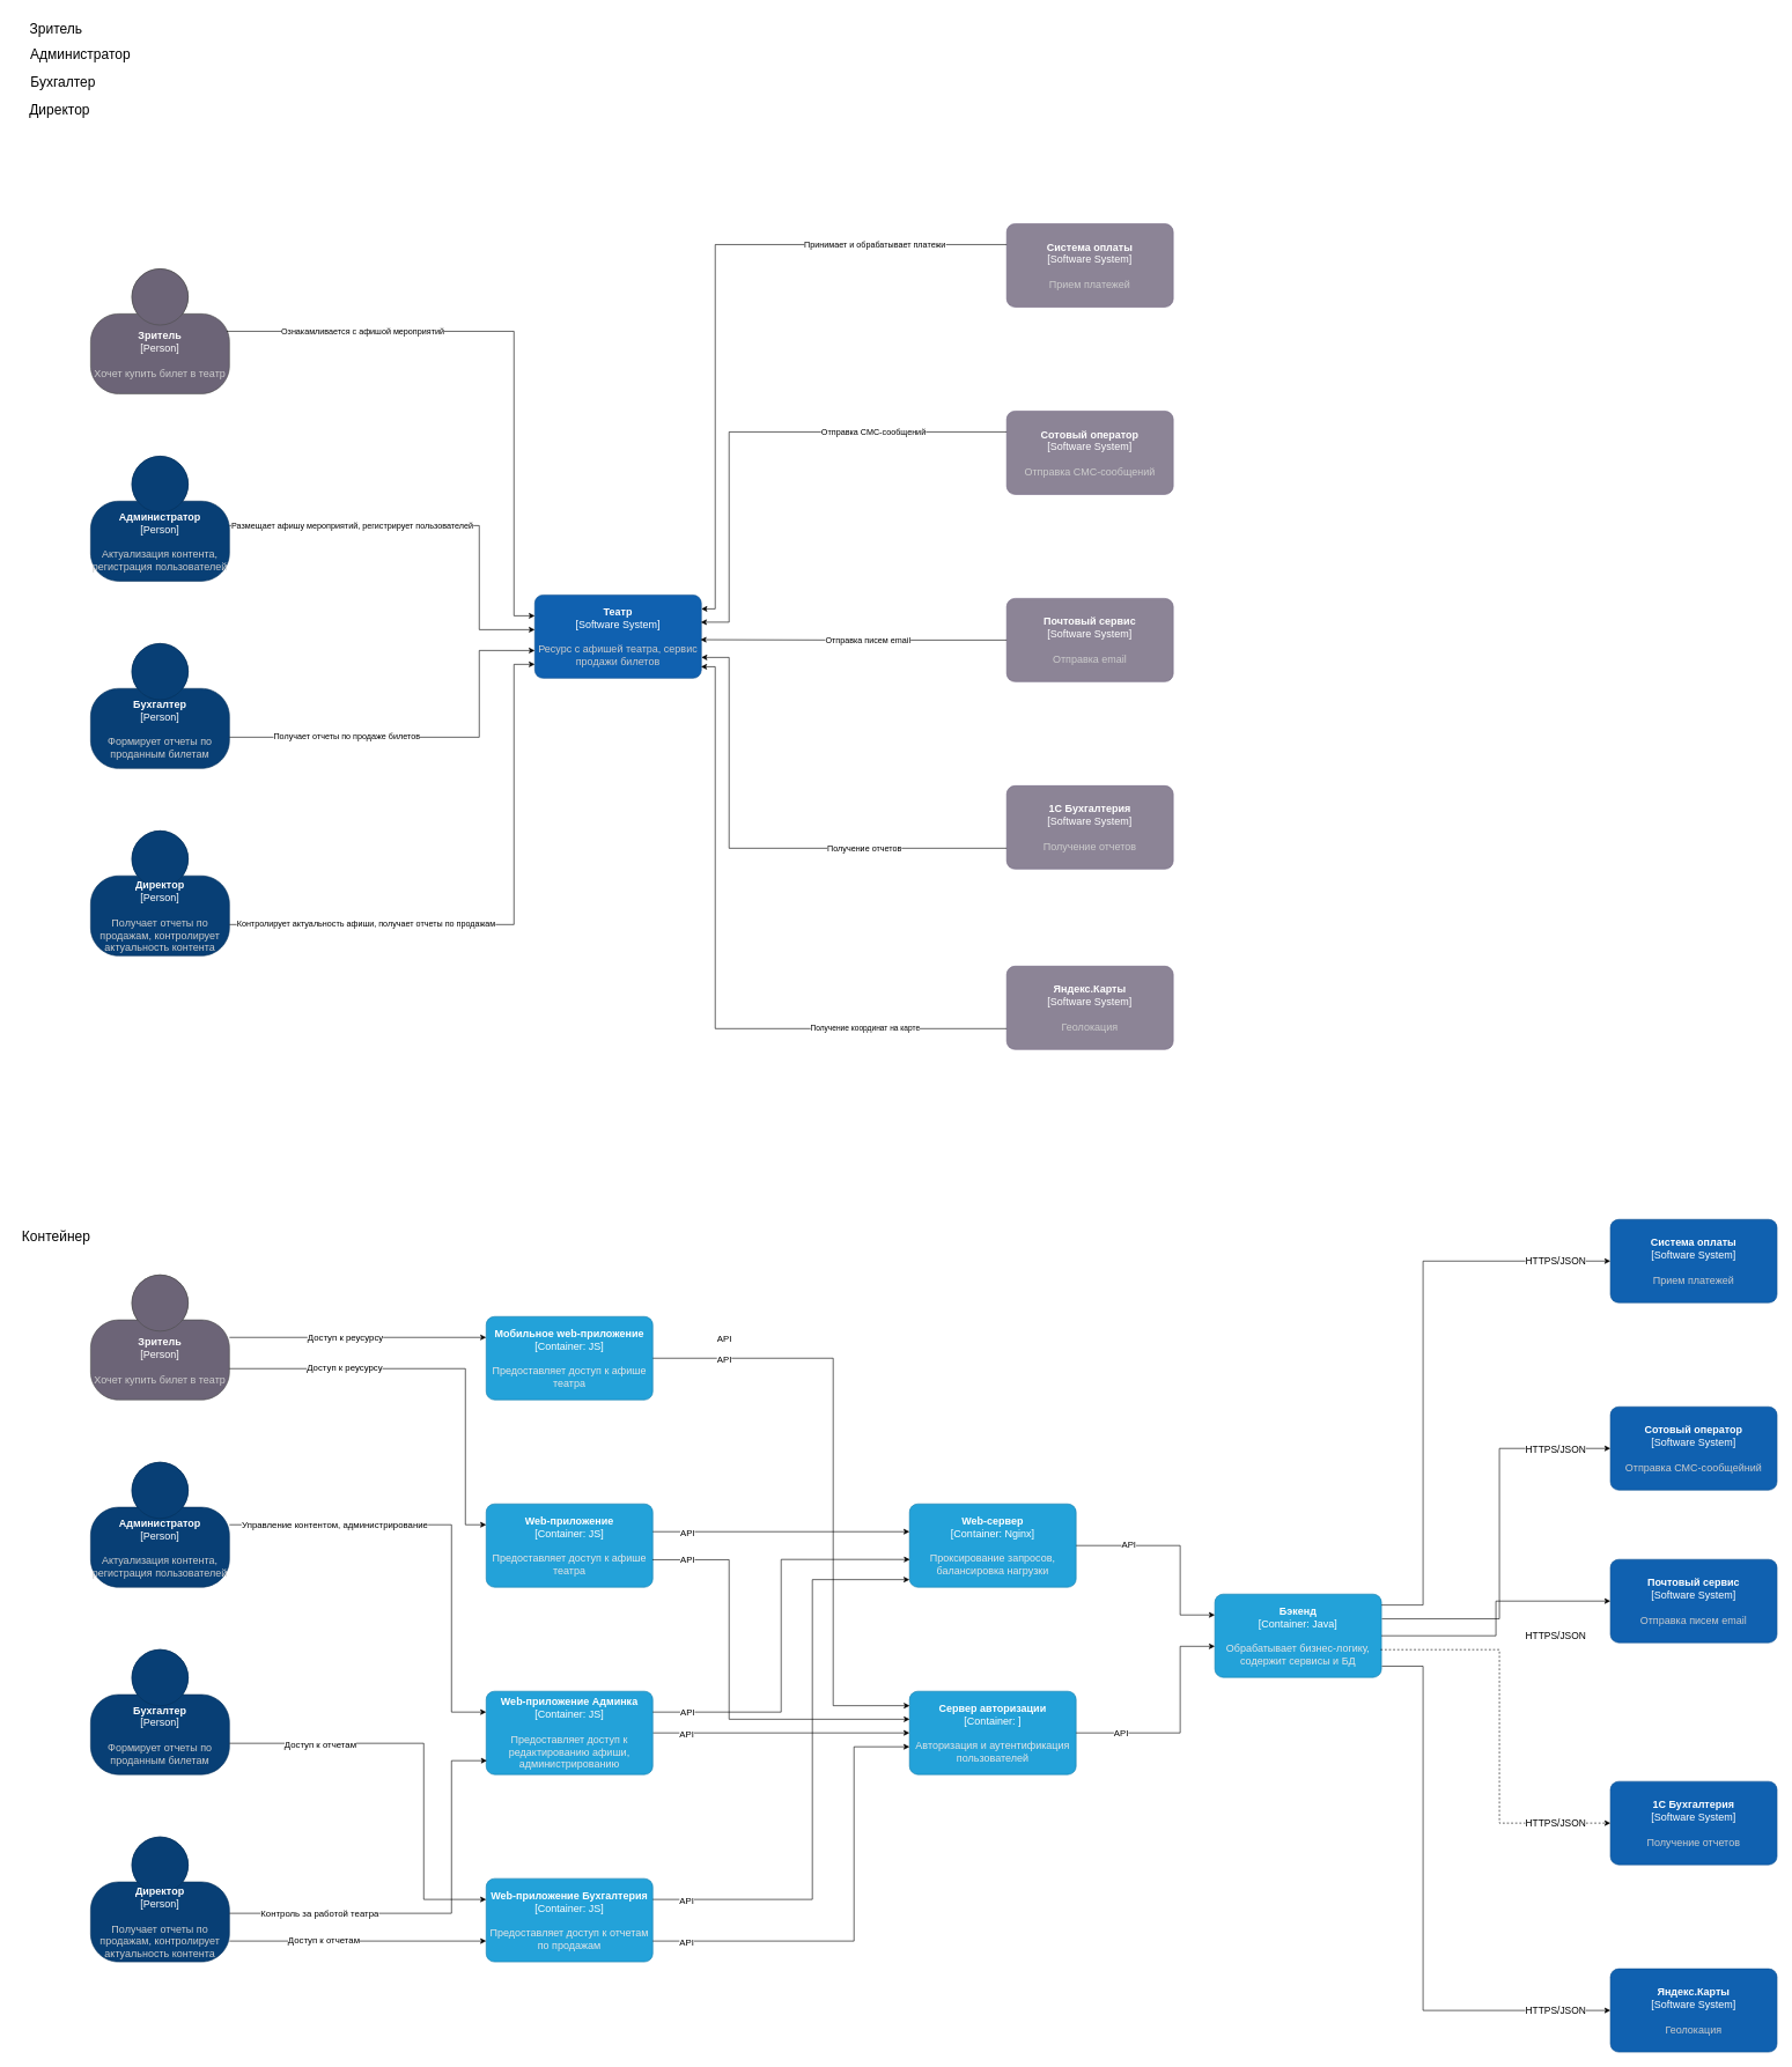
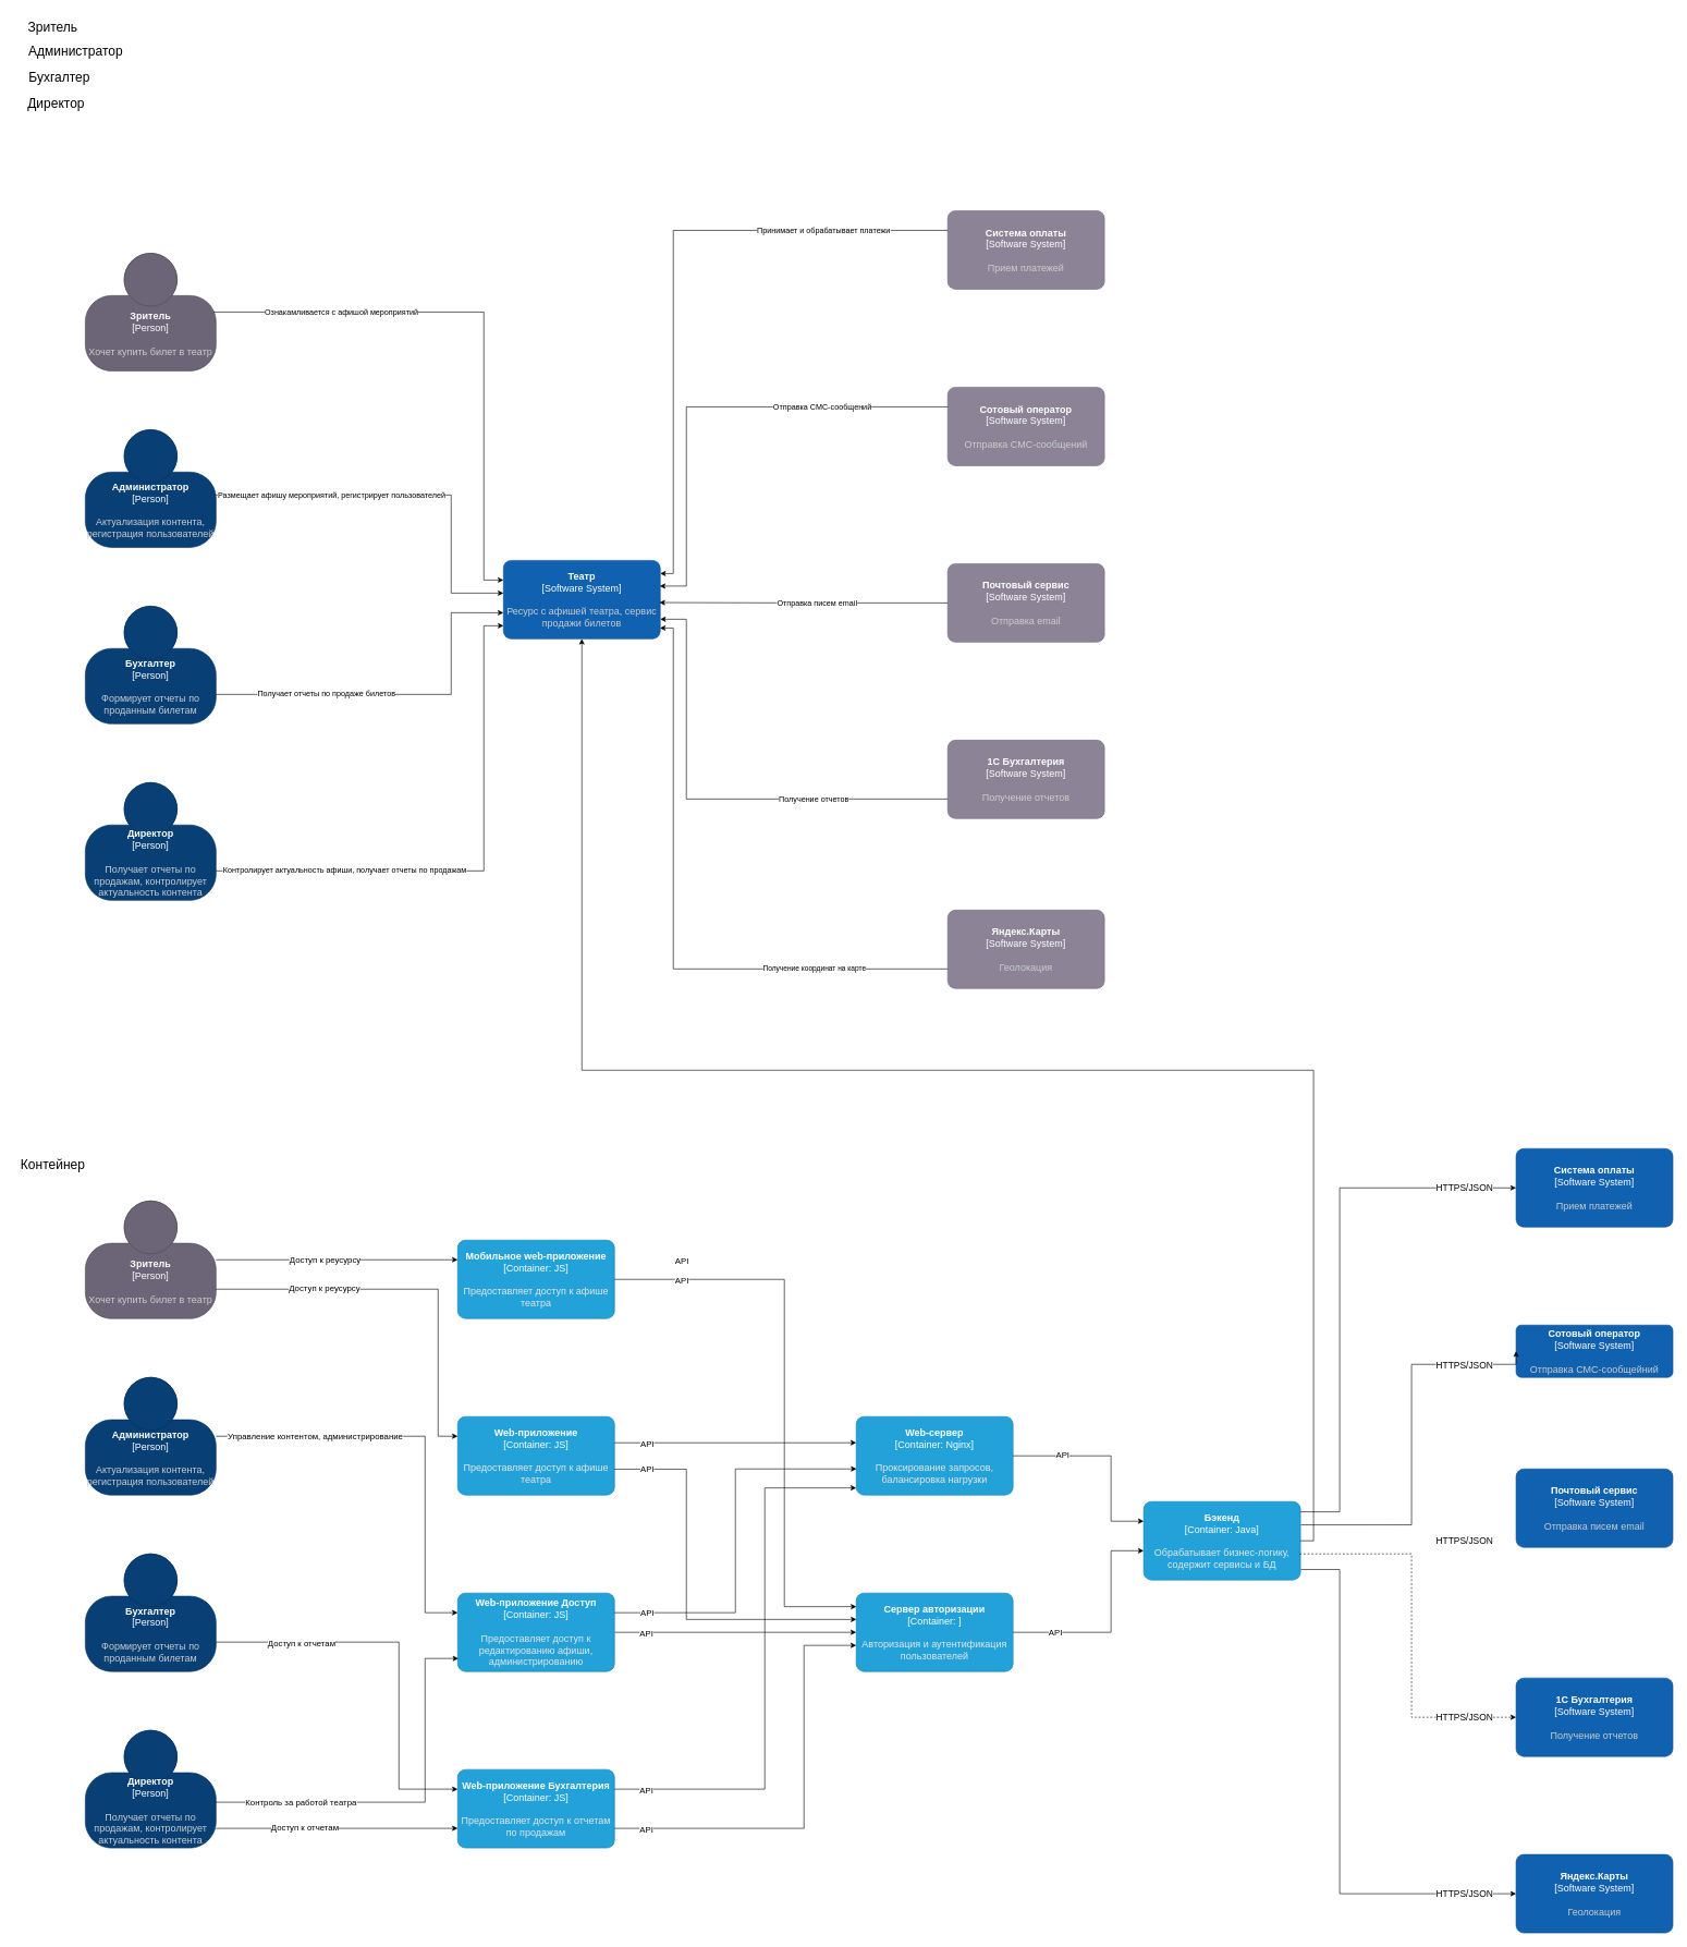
- <mxCell id="78" value="&lt;font&gt;&lt;b&gt;Сотовый оператор&lt;/b&gt;&lt;/font&gt;&lt;div&gt;[Software System]&lt;/div&gt;&lt;br&gt;&lt;div&gt;&lt;font&gt;&lt;font color=&quot;#cccccc&quot;&gt;Отправка СМС-сообщейний&lt;/font&gt;&lt;/font&gt;&lt;/div&gt;" style="rounded=1;whiteSpace=wrap;html=1;labelBackgroundColor=none;fillColor=#1061B0;fontColor=#ffffff;align=center;arcSize=10;strokeColor=#0D5091;metaEdit=1;resizable=0;points=[[0.25,0,0],[0.5,0,0],[0.75,0,0],[1,0.25,0],[1,0.5,0],[1,0.75,0],[0.75,1,0],[0.5,1,0],[0.25,1,0],[0,0.75,0],[0,0.5,0],[0,0.25,0]];fontSize=15;" vertex="1" parent="1"><mxGeometry x="2320" y="2027" width="240" height="120" as="geometry" /></mxCell>
+ <mxCell id="78" value="&lt;font&gt;&lt;b&gt;Сотовый оператор&lt;/b&gt;&lt;/font&gt;&lt;div&gt;[Software System]&lt;/div&gt;&lt;br&gt;&lt;div&gt;&lt;font&gt;&lt;font color=&quot;#cccccc&quot;&gt;Отправка СМС-сообщейний&lt;/font&gt;&lt;/font&gt;&lt;/div&gt;" style="rounded=1;whiteSpace=wrap;html=1;labelBackgroundColor=none;fillColor=#1061B0;fontColor=#ffffff;align=center;arcSize=10;strokeColor=#0D5091;metaEdit=1;resizable=0;points=[[0.25,0,0],[0.5,0,0],[0.75,0,0],[1,0.25,0],[1,0.5,0],[1,0.75,0],[0.75,1,0],[0.5,1,0],[0.25,1,0],[0,0.75,0],[0,0.5,0],[0,0.25,0]];fontSize=15;" vertex="1" parent="1"><mxGeometry x="2320" y="2027" width="240" height="80" as="geometry" /></mxCell>
- <mxCell id="85" style="edgeStyle=orthogonalEdgeStyle;rounded=0;orthogonalLoop=1;jettySize=auto;html=1;exitX=1;exitY=0.5;exitDx=0;exitDy=0;exitPerimeter=0;entryX=0;entryY=0.5;entryDx=0;entryDy=0;entryPerimeter=0;" edge="1" parent="1" source="72" target="79"><mxGeometry relative="1" as="geometry" /></mxCell>
+ <mxCell id="85" style="edgeStyle=orthogonalEdgeStyle;rounded=0;orthogonalLoop=1;jettySize=auto;html=1;exitX=1;exitY=0.5;exitDx=0;exitDy=0;exitPerimeter=0;" edge="1" parent="1" source="72" target="5"><mxGeometry relative="1" as="geometry" /></mxCell>
- <mxCell id="42" value="&lt;font&gt;&lt;b&gt;Web-приложение Админка&lt;/b&gt;&lt;/font&gt;&lt;div&gt;[Container: JS]&lt;/div&gt;&lt;br&gt;&lt;div&gt;&lt;font&gt;&lt;font color=&quot;#E6E6E6&quot;&gt;Предоставляет доступ к редактированию афиши, администрированию&lt;/font&gt;&lt;/font&gt;&lt;/div&gt;" style="rounded=1;whiteSpace=wrap;html=1;fontSize=15;labelBackgroundColor=none;fillColor=#23A2D9;fontColor=#ffffff;align=center;arcSize=10;strokeColor=#0E7DAD;metaEdit=1;resizable=0;points=[[0.25,0,0],[0.5,0,0],[0.75,0,0],[1,0.25,0],[1,0.5,0],[1,0.75,0],[0.75,1,0],[0.5,1,0],[0.25,1,0],[0,0.75,0],[0,0.5,0],[0,0.25,0]];" vertex="1" parent="1"><mxGeometry x="700" y="2437" width="240" height="120" as="geometry" /></mxCell>
+ <mxCell id="42" value="&lt;font&gt;&lt;b&gt;Web-приложение Доступ&lt;/b&gt;&lt;/font&gt;&lt;div&gt;[Container: JS]&lt;/div&gt;&lt;br&gt;&lt;div&gt;&lt;font&gt;&lt;font color=&quot;#E6E6E6&quot;&gt;Предоставляет доступ к редактированию афиши, администрированию&lt;/font&gt;&lt;/font&gt;&lt;/div&gt;" style="rounded=1;whiteSpace=wrap;html=1;fontSize=15;labelBackgroundColor=none;fillColor=#23A2D9;fontColor=#ffffff;align=center;arcSize=10;strokeColor=#0E7DAD;metaEdit=1;resizable=0;points=[[0.25,0,0],[0.5,0,0],[0.75,0,0],[1,0.25,0],[1,0.5,0],[1,0.75,0],[0.75,1,0],[0.5,1,0],[0.25,1,0],[0,0.75,0],[0,0.5,0],[0,0.25,0]];" vertex="1" parent="1"><mxGeometry x="700" y="2437" width="240" height="120" as="geometry" /></mxCell>
